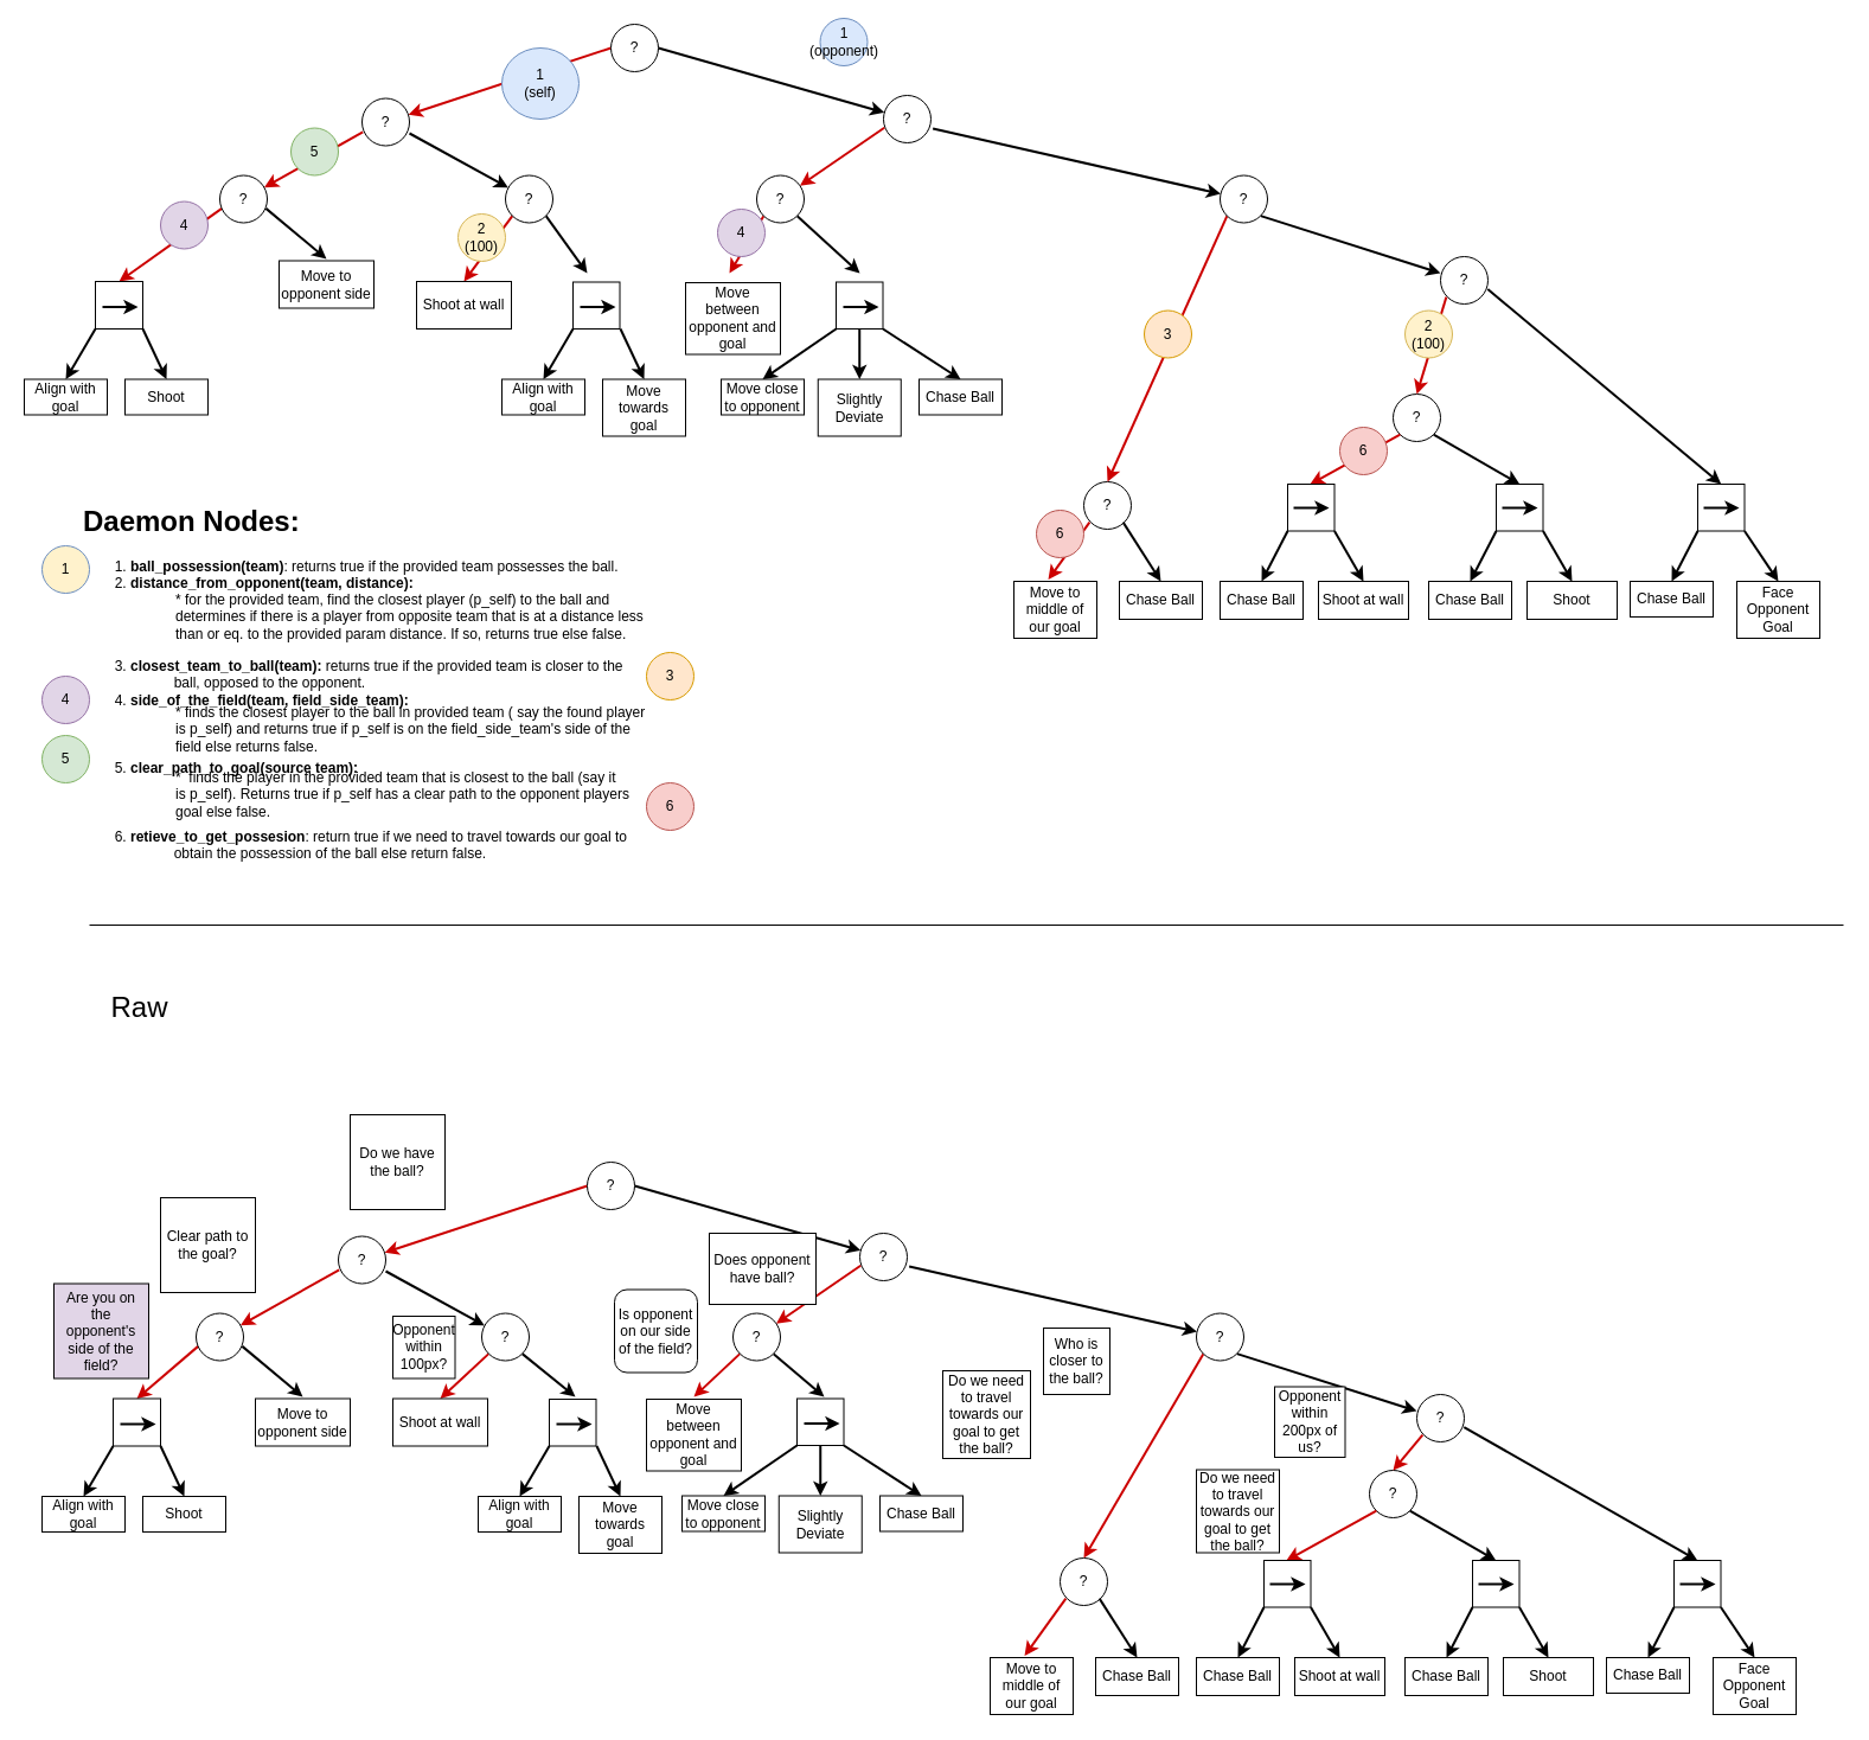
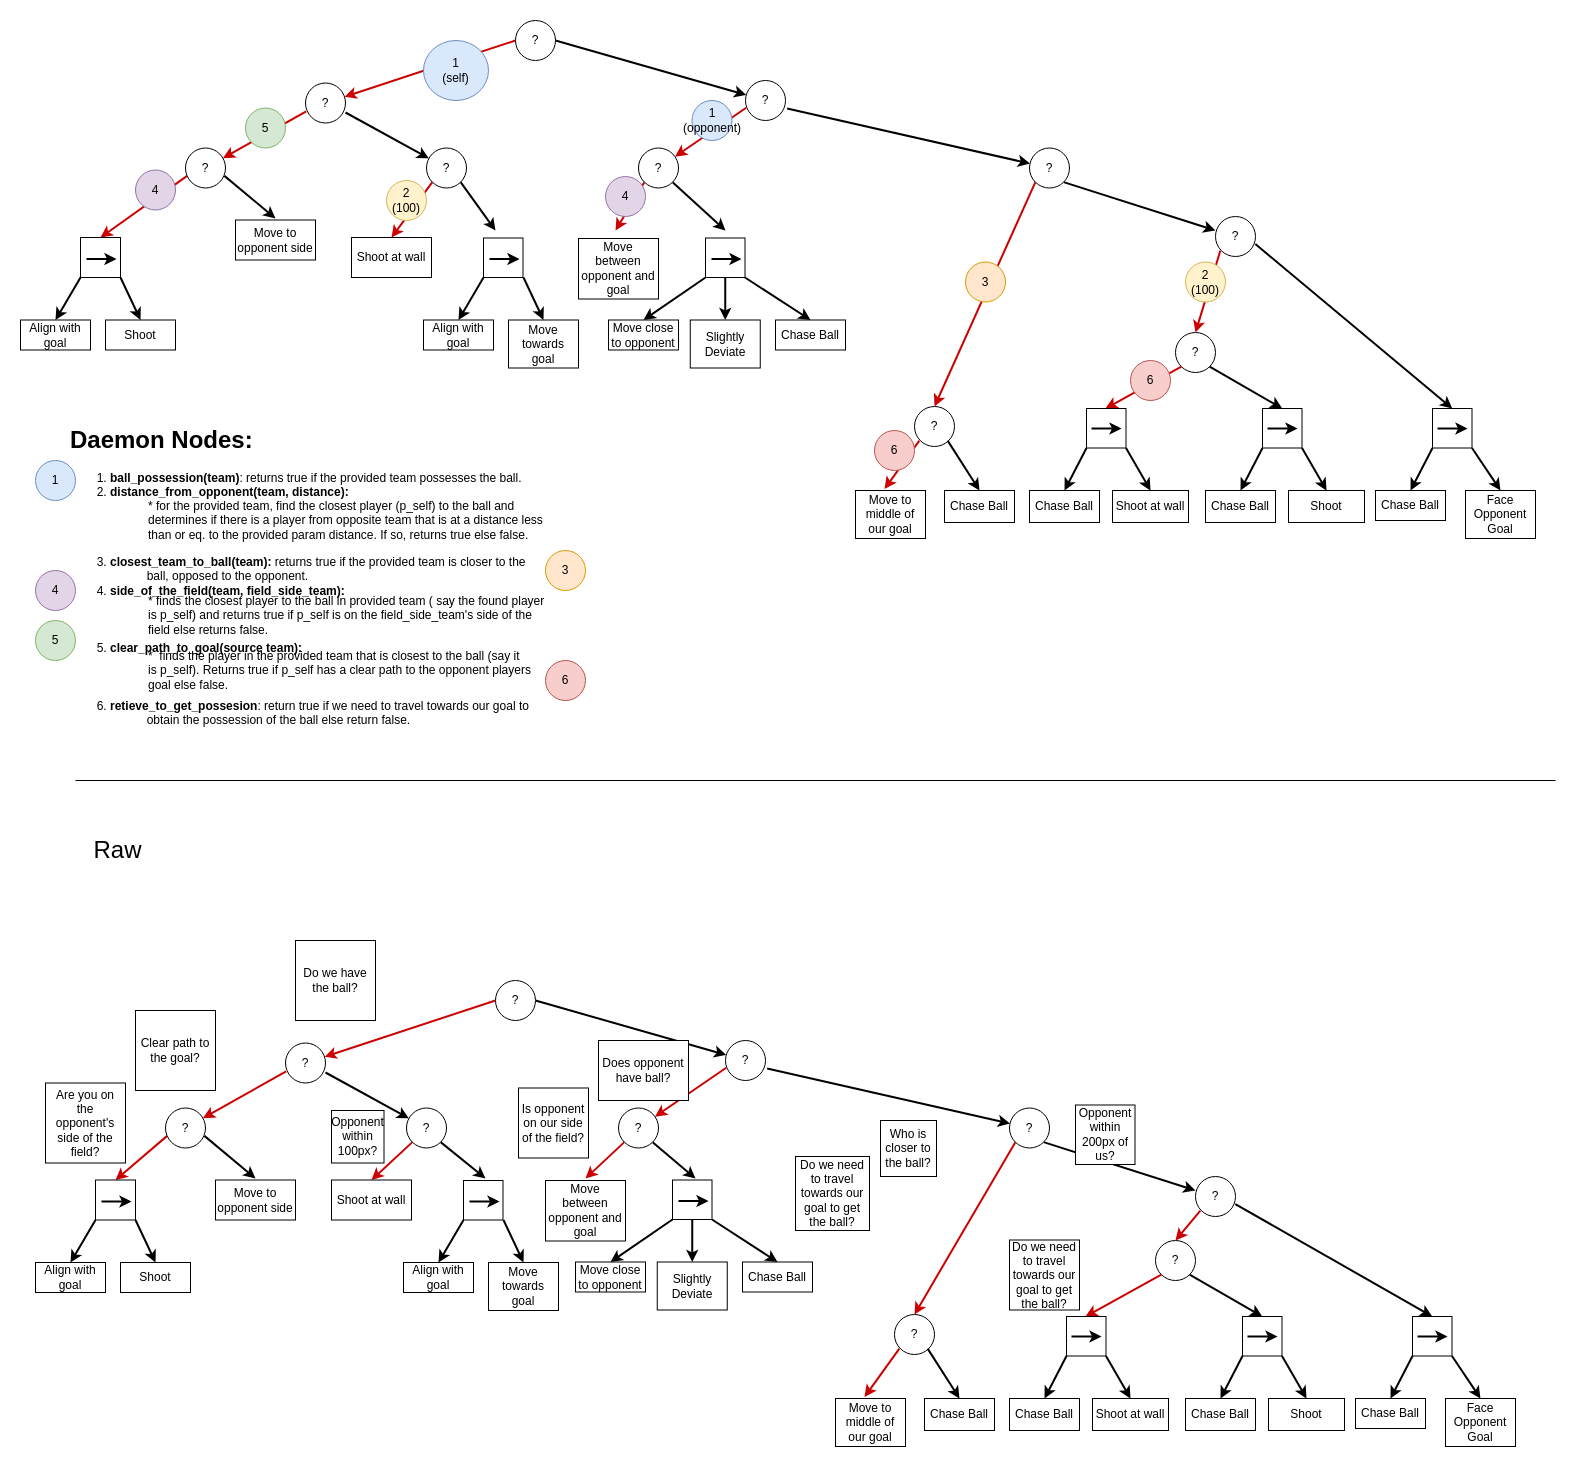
- <mxCell id="87" value="1&lt;br&gt;(opponent)" style="ellipse;whiteSpace=wrap;html=1;aspect=fixed;fillColor=#dae8fc;strokeColor=#6c8ebf;" vertex="1" parent="1"><mxGeometry x="691.5" y="15" width="40" height="40" as="geometry" /></mxCell>
+ <mxCell id="87" value="1&lt;br&gt;(opponent)" style="ellipse;whiteSpace=wrap;html=1;aspect=fixed;fillColor=#dae8fc;strokeColor=#6c8ebf;" vertex="1" parent="1"><mxGeometry x="691.5" y="100" width="40" height="40" as="geometry" /></mxCell>
- <mxCell id="80" value="1" style="ellipse;whiteSpace=wrap;html=1;aspect=fixed;fillColor=#fff2cc;strokeColor=#6c8ebf;" vertex="1" parent="1"><mxGeometry x="35" y="460" width="40" height="40" as="geometry" /></mxCell>
+ <mxCell id="80" value="1" style="ellipse;whiteSpace=wrap;html=1;aspect=fixed;fillColor=#dae8fc;strokeColor=#6c8ebf;" vertex="1" parent="1"><mxGeometry x="35" y="460" width="40" height="40" as="geometry" /></mxCell>
- <mxCell id="119" value="Are you on the opponent's side of the field?" style="whiteSpace=wrap;html=1;aspect=fixed;fillColor=#e1d5e7;" vertex="1" parent="1"><mxGeometry x="45" y="1082.5" width="80" height="80" as="geometry" /></mxCell>
+ <mxCell id="119" value="Are you on the opponent's side of the field?" style="whiteSpace=wrap;html=1;aspect=fixed;" vertex="1" parent="1"><mxGeometry x="45" y="1082.5" width="80" height="80" as="geometry" /></mxCell>
- <mxCell id="145" value="Is opponent on our side of the field?" style="whiteSpace=wrap;html=1;aspect=fixed;rounded=1;" vertex="1" parent="1"><mxGeometry x="518" y="1087.5" width="70" height="70" as="geometry" /></mxCell>
+ <mxCell id="145" value="Is opponent on our side of the field?" style="whiteSpace=wrap;html=1;aspect=fixed;" vertex="1" parent="1"><mxGeometry x="518" y="1087.5" width="70" height="70" as="geometry" /></mxCell>
- <mxCell id="154" value="Opponent within 200px of us?" style="whiteSpace=wrap;html=1;aspect=fixed;" vertex="1" parent="1"><mxGeometry x="1075" y="1169.5" width="59.5" height="59.5" as="geometry" /></mxCell>
+ <mxCell id="154" value="Opponent within 200px of us?" style="whiteSpace=wrap;html=1;aspect=fixed;" vertex="1" parent="1"><mxGeometry x="1075" y="1104.5" width="59.5" height="59.5" as="geometry" /></mxCell>
